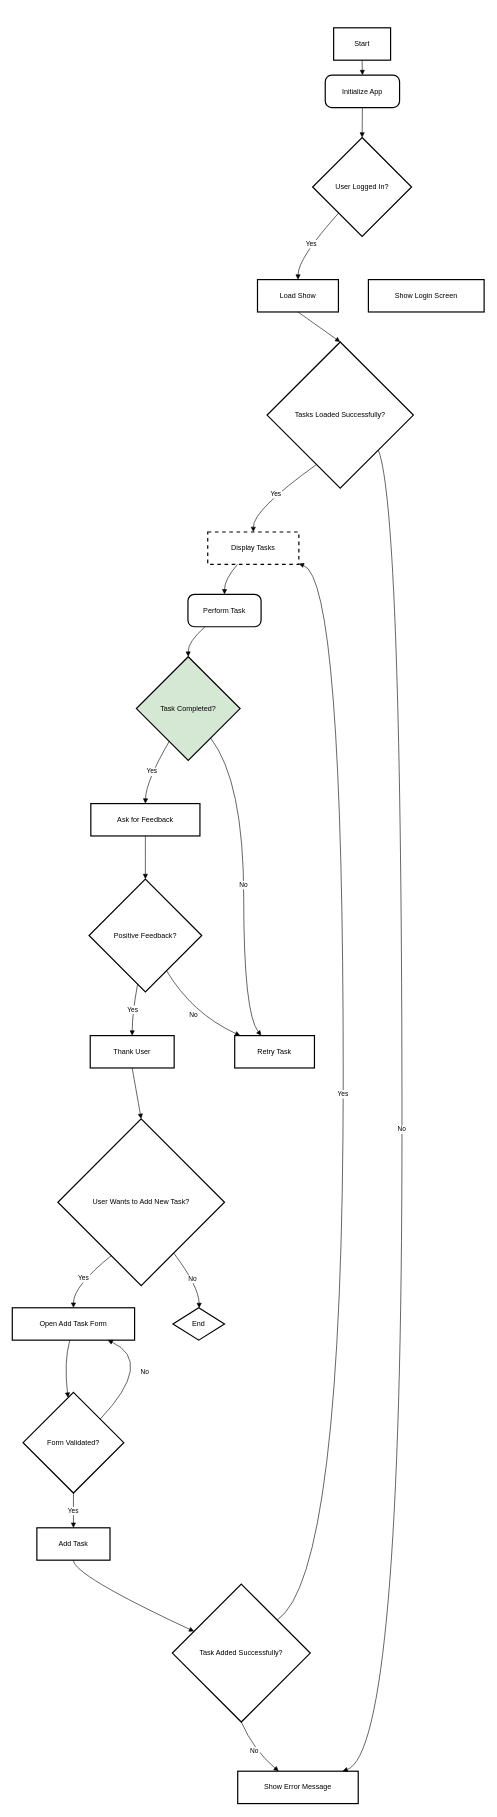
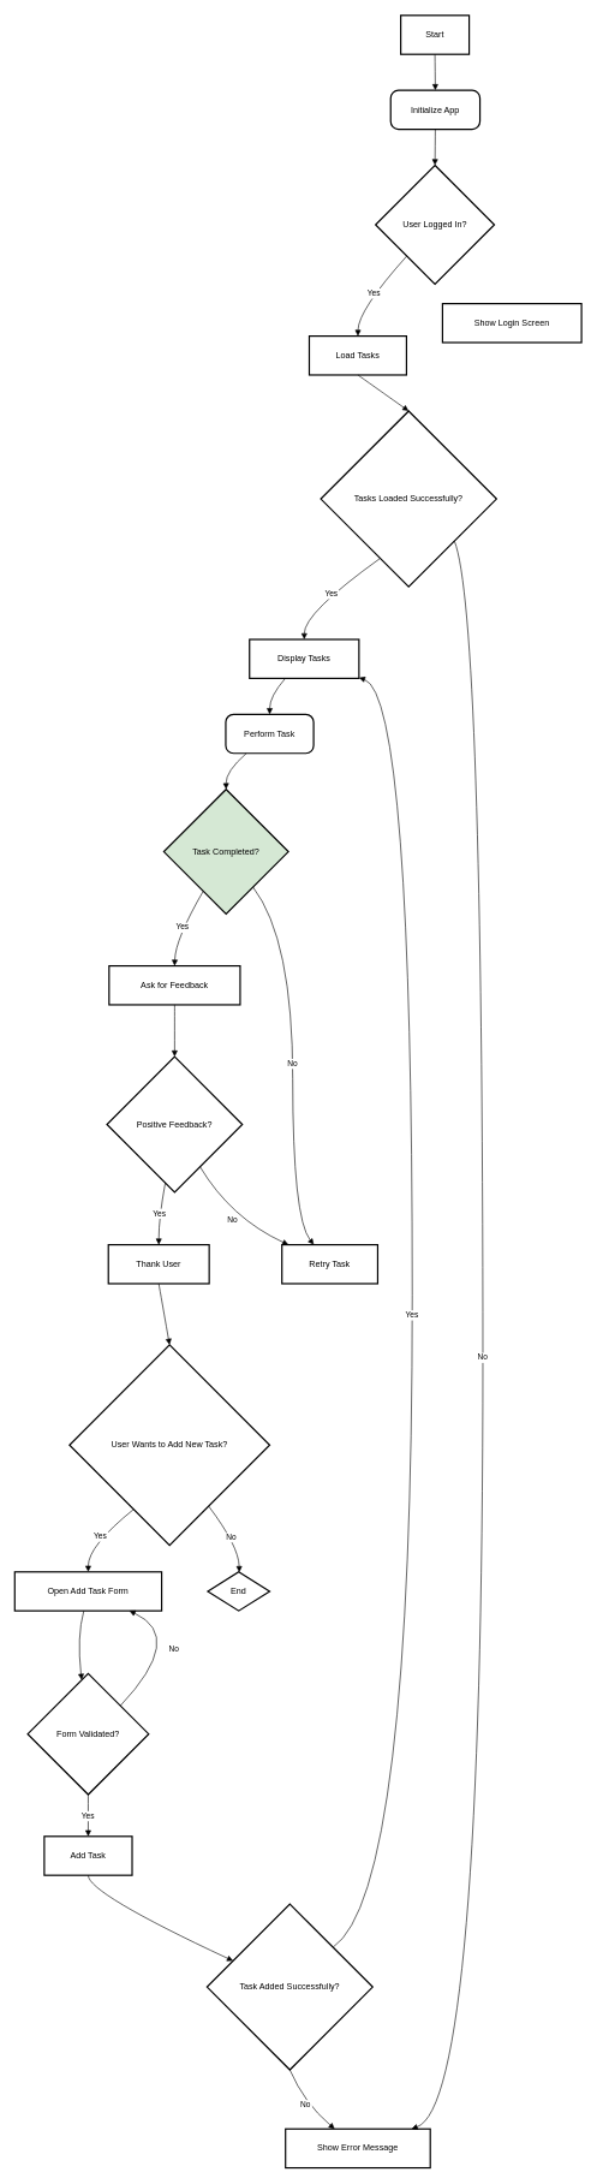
- <mxCell id="2" value="Start" style="whiteSpace=wrap;strokeWidth=2;" vertex="1" parent="1"><mxGeometry x="556" y="45" width="95" height="54" as="geometry" /></mxCell>
+ <mxCell id="2" value="Start" style="whiteSpace=wrap;strokeWidth=2;" vertex="1" parent="1"><mxGeometry x="556" y="20" width="95" height="54" as="geometry" /></mxCell>
- <mxCell id="5" value="Load Show" style="whiteSpace=wrap;strokeWidth=2;" vertex="1" parent="1"><mxGeometry x="429" y="465" width="135" height="54" as="geometry" /></mxCell>
+ <mxCell id="5" value="Load Tasks" style="whiteSpace=wrap;strokeWidth=2;" vertex="1" parent="1"><mxGeometry x="429" y="465" width="135" height="54" as="geometry" /></mxCell>
- <mxCell id="6" value="Show Login Screen" style="whiteSpace=wrap;strokeWidth=2;" vertex="1" parent="1"><mxGeometry x="614" y="465" width="193" height="54" as="geometry" /></mxCell>
+ <mxCell id="6" value="Show Login Screen" style="whiteSpace=wrap;strokeWidth=2;" vertex="1" parent="1"><mxGeometry x="614" y="420" width="193" height="54" as="geometry" /></mxCell>
- <mxCell id="8" value="Display Tasks" style="whiteSpace=wrap;strokeWidth=2;dashed=1;" vertex="1" parent="1"><mxGeometry x="346" y="886" width="152" height="54" as="geometry" /></mxCell>
+ <mxCell id="8" value="Display Tasks" style="whiteSpace=wrap;strokeWidth=2;" vertex="1" parent="1"><mxGeometry x="346" y="886" width="152" height="54" as="geometry" /></mxCell>
